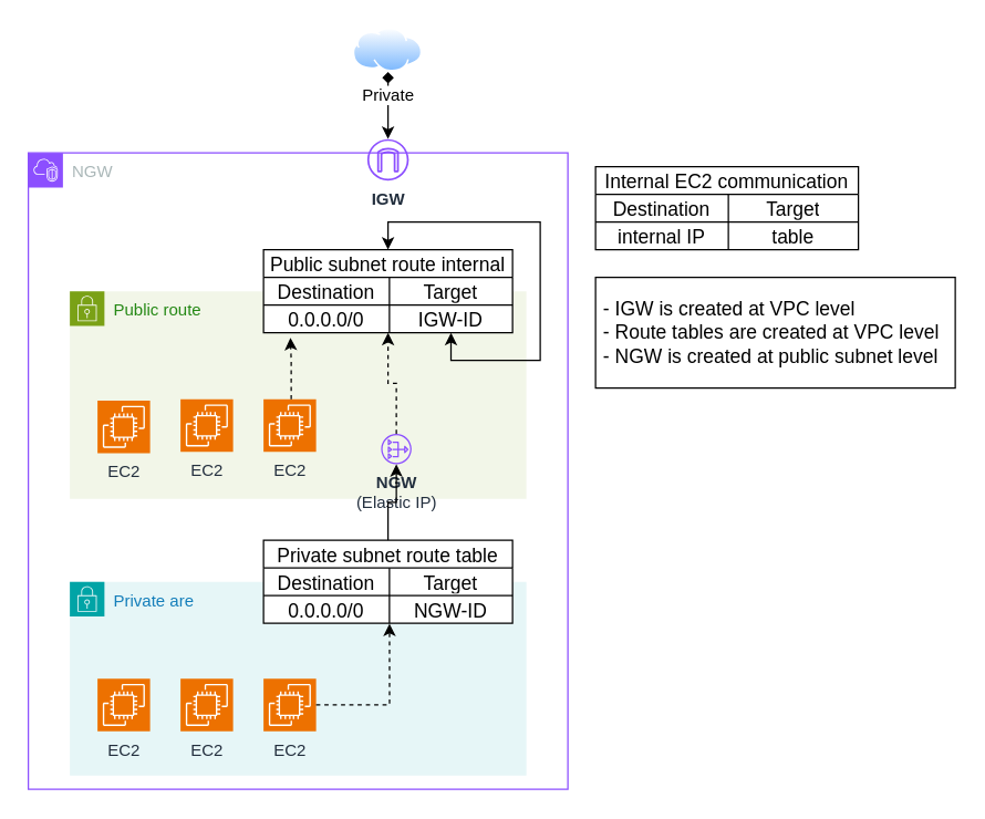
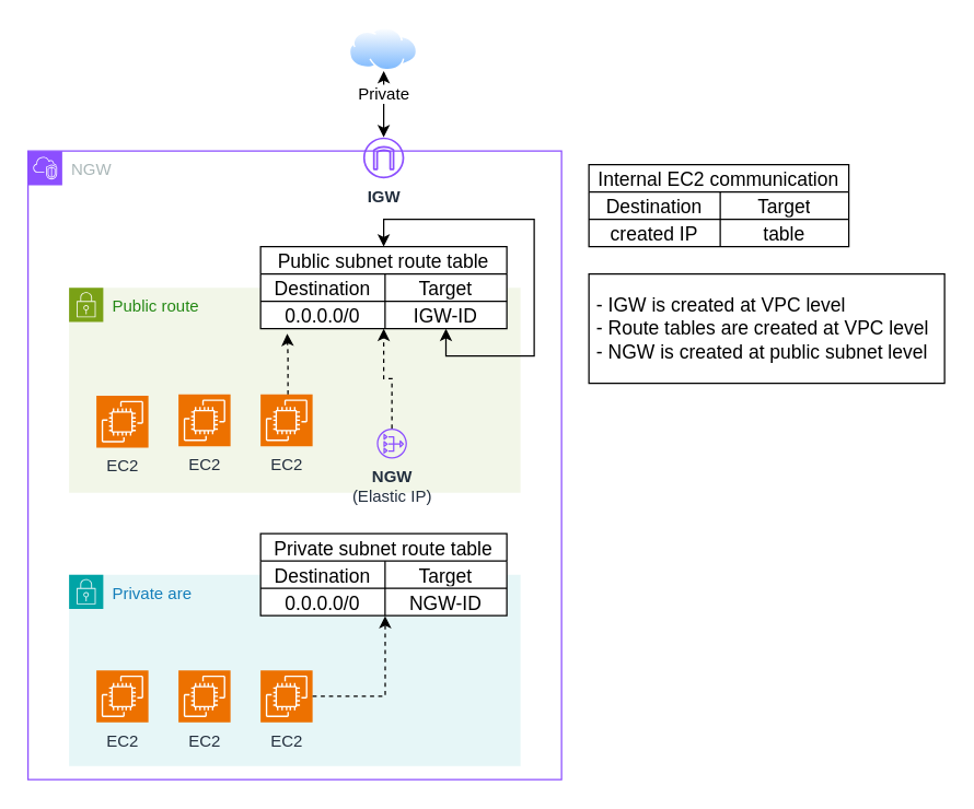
- <mxCell id="32" value="" style="edgeStyle=orthogonalEdgeStyle;rounded=0;orthogonalLoop=1;jettySize=auto;html=1;startArrow=classic;startFill=1;endArrow=diamond;" edge="1" parent="1" source="15" target="33"><mxGeometry relative="1" as="geometry" /></mxCell>
+ <mxCell id="32" value="" style="edgeStyle=orthogonalEdgeStyle;rounded=0;orthogonalLoop=1;jettySize=auto;html=1;startArrow=classic;startFill=1;" edge="1" parent="1" source="15" target="33"><mxGeometry relative="1" as="geometry" /></mxCell>
- <mxCell id="39" value="internal IP" style="shape=partialRectangle;html=1;whiteSpace=wrap;connectable=0;strokeColor=inherit;overflow=hidden;fillColor=none;top=0;left=0;bottom=0;right=0;pointerEvents=1;fontSize=14;swimlaneFillColor=default;" vertex="1" parent="38"><mxGeometry width="96" height="20" as="geometry"><mxRectangle width="96" height="20" as="alternateBounds" /></mxGeometry></mxCell>
+ <mxCell id="39" value="created IP" style="shape=partialRectangle;html=1;whiteSpace=wrap;connectable=0;strokeColor=inherit;overflow=hidden;fillColor=none;top=0;left=0;bottom=0;right=0;pointerEvents=1;fontSize=14;swimlaneFillColor=default;" vertex="1" parent="38"><mxGeometry width="96" height="20" as="geometry"><mxRectangle width="96" height="20" as="alternateBounds" /></mxGeometry></mxCell>
- <mxCell id="24" value="Public subnet route internal" style="shape=table;startSize=20;container=1;collapsible=0;childLayout=tableLayout;strokeColor=default;fontSize=14;labelBackgroundColor=none;gradientColor=none;swimlaneFillColor=default;" vertex="1" parent="2"><mxGeometry x="170" y="70" width="180" height="60" as="geometry" /></mxCell>
+ <mxCell id="24" value="Public subnet route table" style="shape=table;startSize=20;container=1;collapsible=0;childLayout=tableLayout;strokeColor=default;fontSize=14;labelBackgroundColor=none;gradientColor=none;swimlaneFillColor=default;" vertex="1" parent="2"><mxGeometry x="170" y="70" width="180" height="60" as="geometry" /></mxCell>
- <mxCell id="12" value="" style="edgeStyle=orthogonalEdgeStyle;rounded=0;orthogonalLoop=1;jettySize=auto;html=1;exitX=0.5;exitY=0;exitDx=0;exitDy=0;" edge="1" parent="2" source="17" target="7"><mxGeometry relative="1" as="geometry"><mxPoint x="261" y="270.0" as="sourcePoint" /><Array as="points" /></mxGeometry></mxCell>
